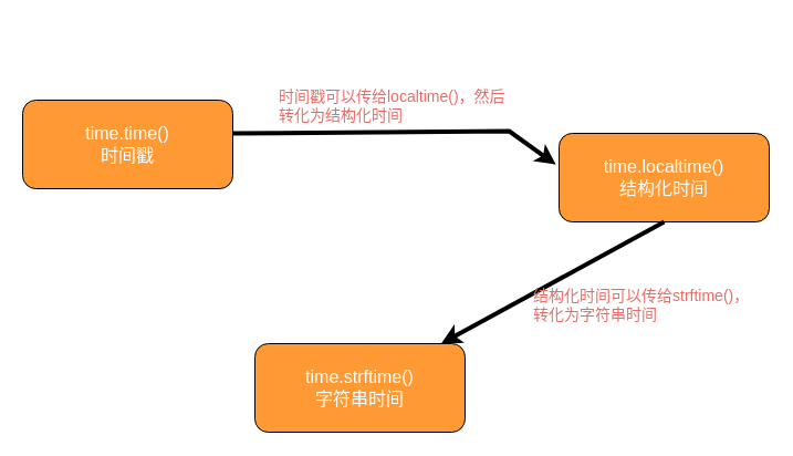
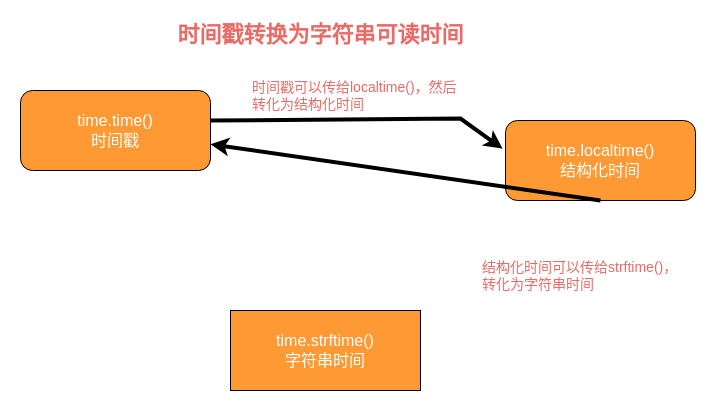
+ <mxCell id="9" value="时间戳转换为字符串可读时间" style="text;html=1;align=center;verticalAlign=middle;resizable=0;points=[];autosize=1;strokeColor=none;fillColor=none;fontSize=22;fontColor=#EA6B66;fontStyle=1" vertex="1" parent="1"><mxGeometry x="170" y="20" width="300" height="30" as="geometry" /></mxCell>
- <mxCell id="5" value="" style="endArrow=classic;html=1;rounded=0;fontSize=16;fontColor=#FFFFFF;strokeWidth=4;exitX=0.5;exitY=1;exitDx=0;exitDy=0;" edge="1" parent="1" source="3" target="4"><mxGeometry width="50" height="50" relative="1" as="geometry"><mxPoint x="420" y="300" as="sourcePoint" /><mxPoint x="370" y="350" as="targetPoint" /></mxGeometry></mxCell>
+ <mxCell id="5" value="" style="endArrow=classic;html=1;rounded=0;fontSize=16;fontColor=#FFFFFF;strokeWidth=4;exitX=0.5;exitY=1;exitDx=0;exitDy=0;" edge="1" parent="1" source="3" target="2"><mxGeometry width="50" height="50" relative="1" as="geometry"><mxPoint x="420" y="300" as="sourcePoint" /><mxPoint x="370" y="350" as="targetPoint" /></mxGeometry></mxCell>
- <mxCell id="4" value="&lt;font style=&quot;font-size: 16px&quot; color=&quot;#ffffff&quot;&gt;time.strftime()&lt;br&gt;字符串时间&lt;br&gt;&lt;/font&gt;" style="rounded=1;whiteSpace=wrap;html=1;fillColor=#FF9933;fontStyle=0;fontSize=16;" vertex="1" parent="1"><mxGeometry x="230" y="310" width="190" height="80" as="geometry" /></mxCell>
+ <mxCell id="4" value="&lt;font style=&quot;font-size: 16px&quot; color=&quot;#ffffff&quot;&gt;time.strftime()&lt;br&gt;字符串时间&lt;br&gt;&lt;/font&gt;" style="whiteSpace=wrap;html=1;fillColor=#FF9933;fontStyle=0;fontSize=16;rounded=0;" vertex="1" parent="1"><mxGeometry x="230" y="310" width="190" height="80" as="geometry" /></mxCell>
